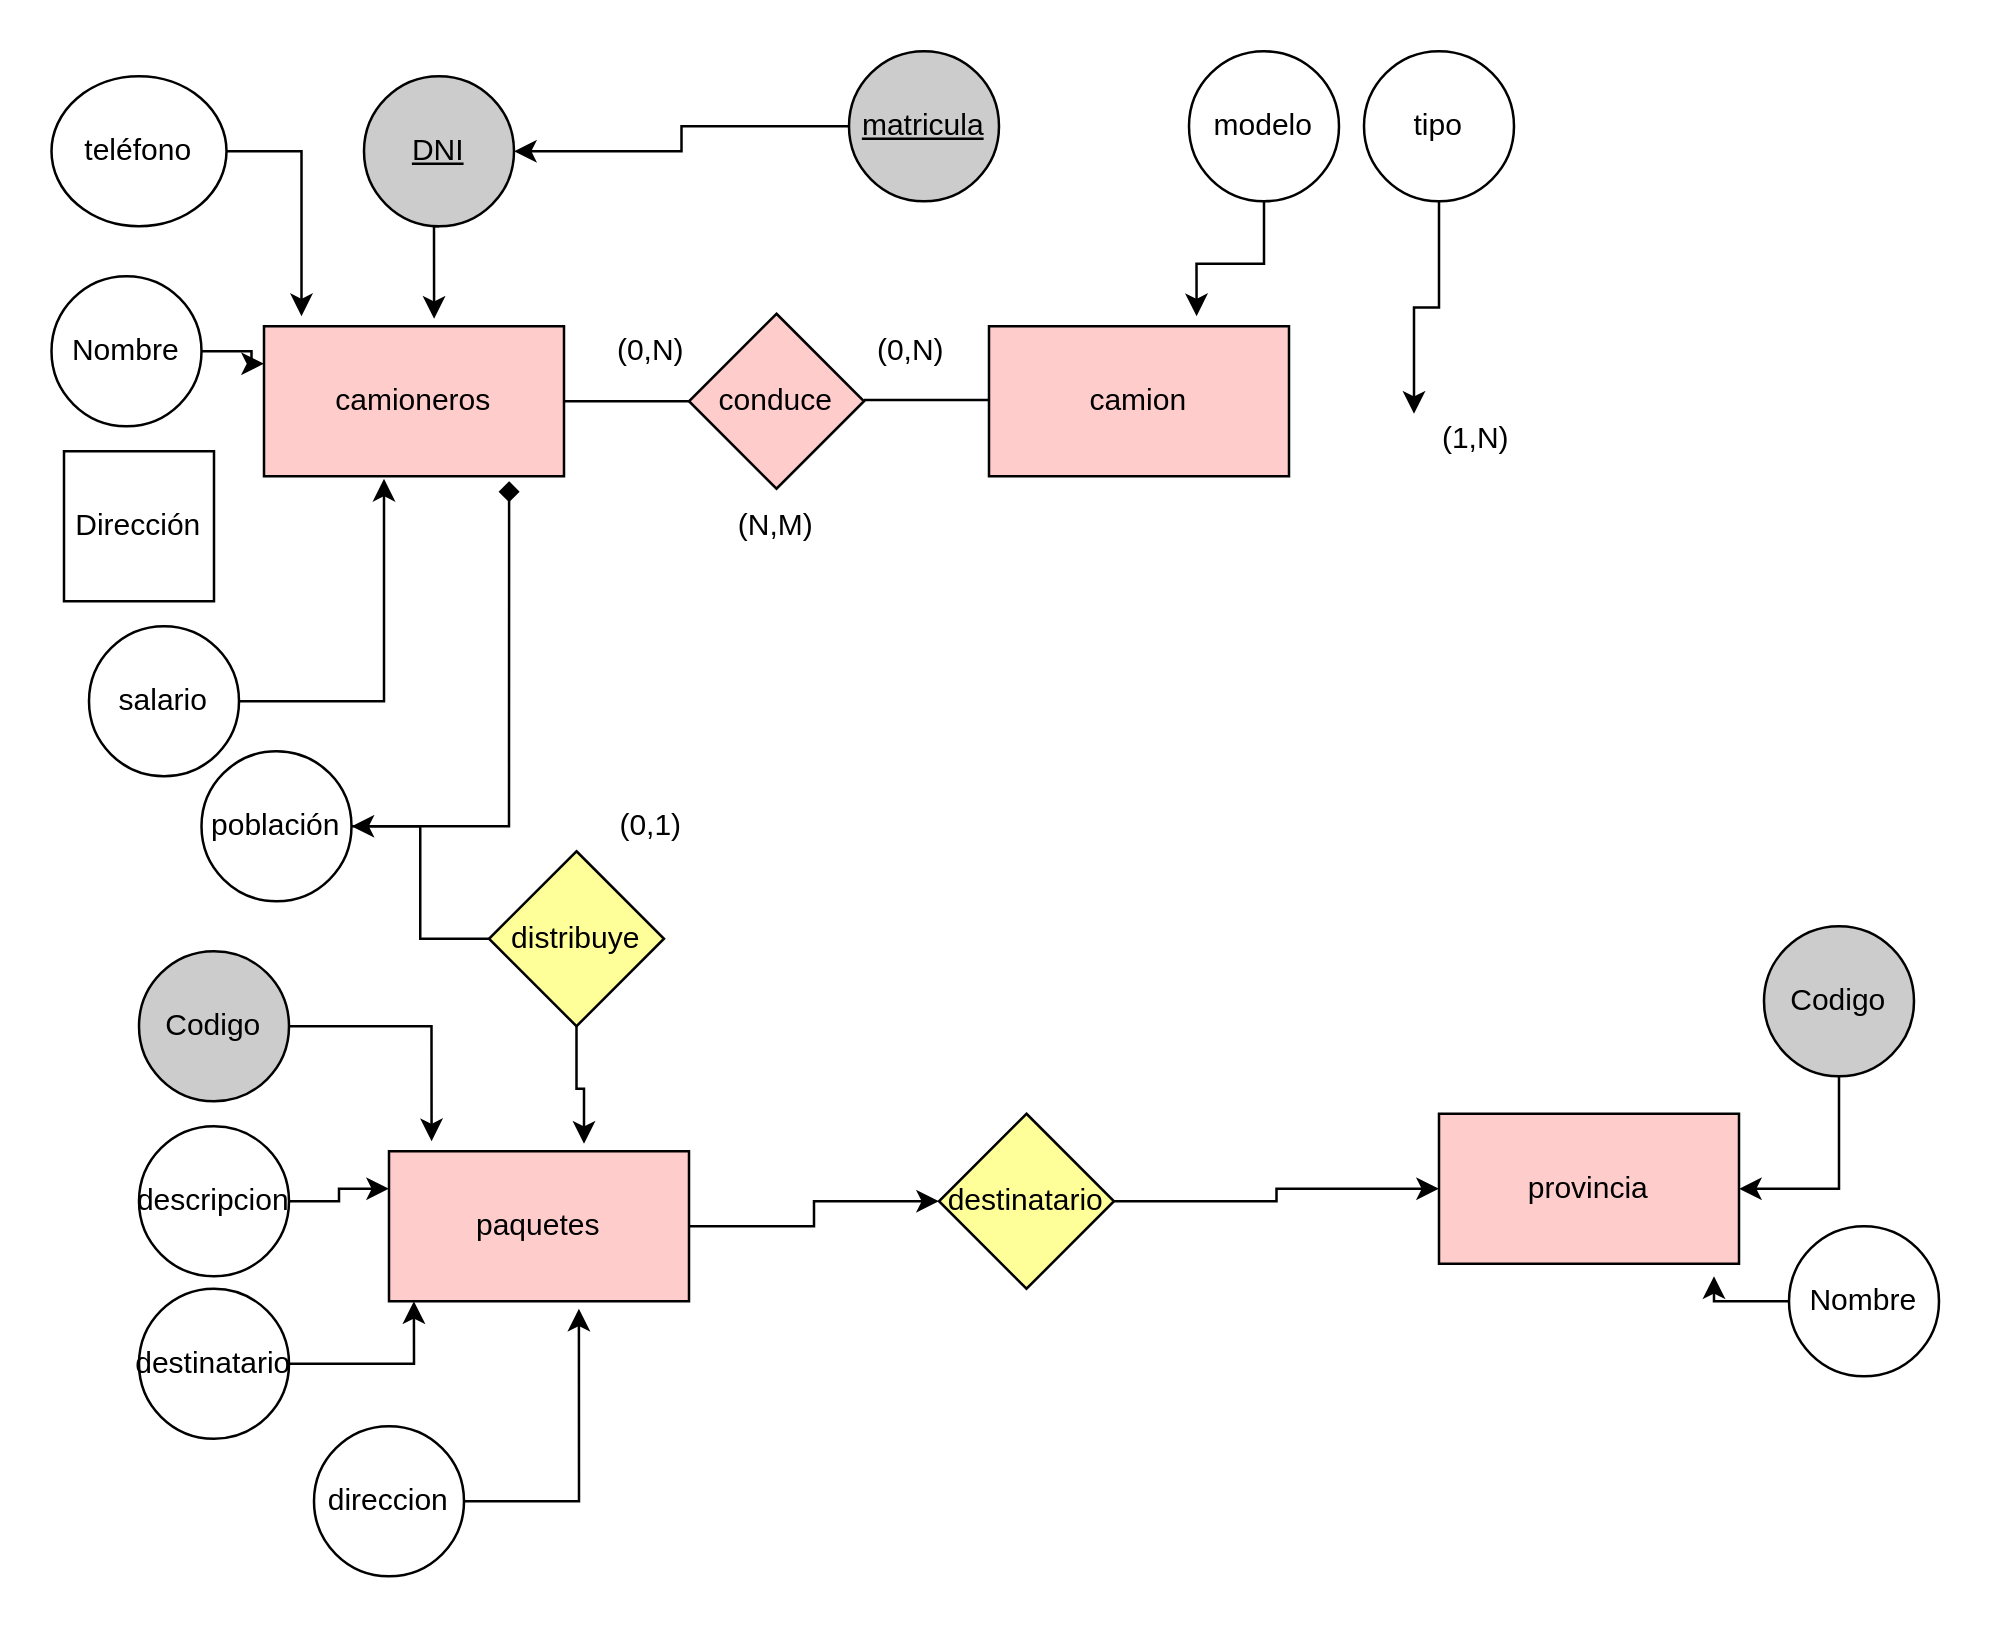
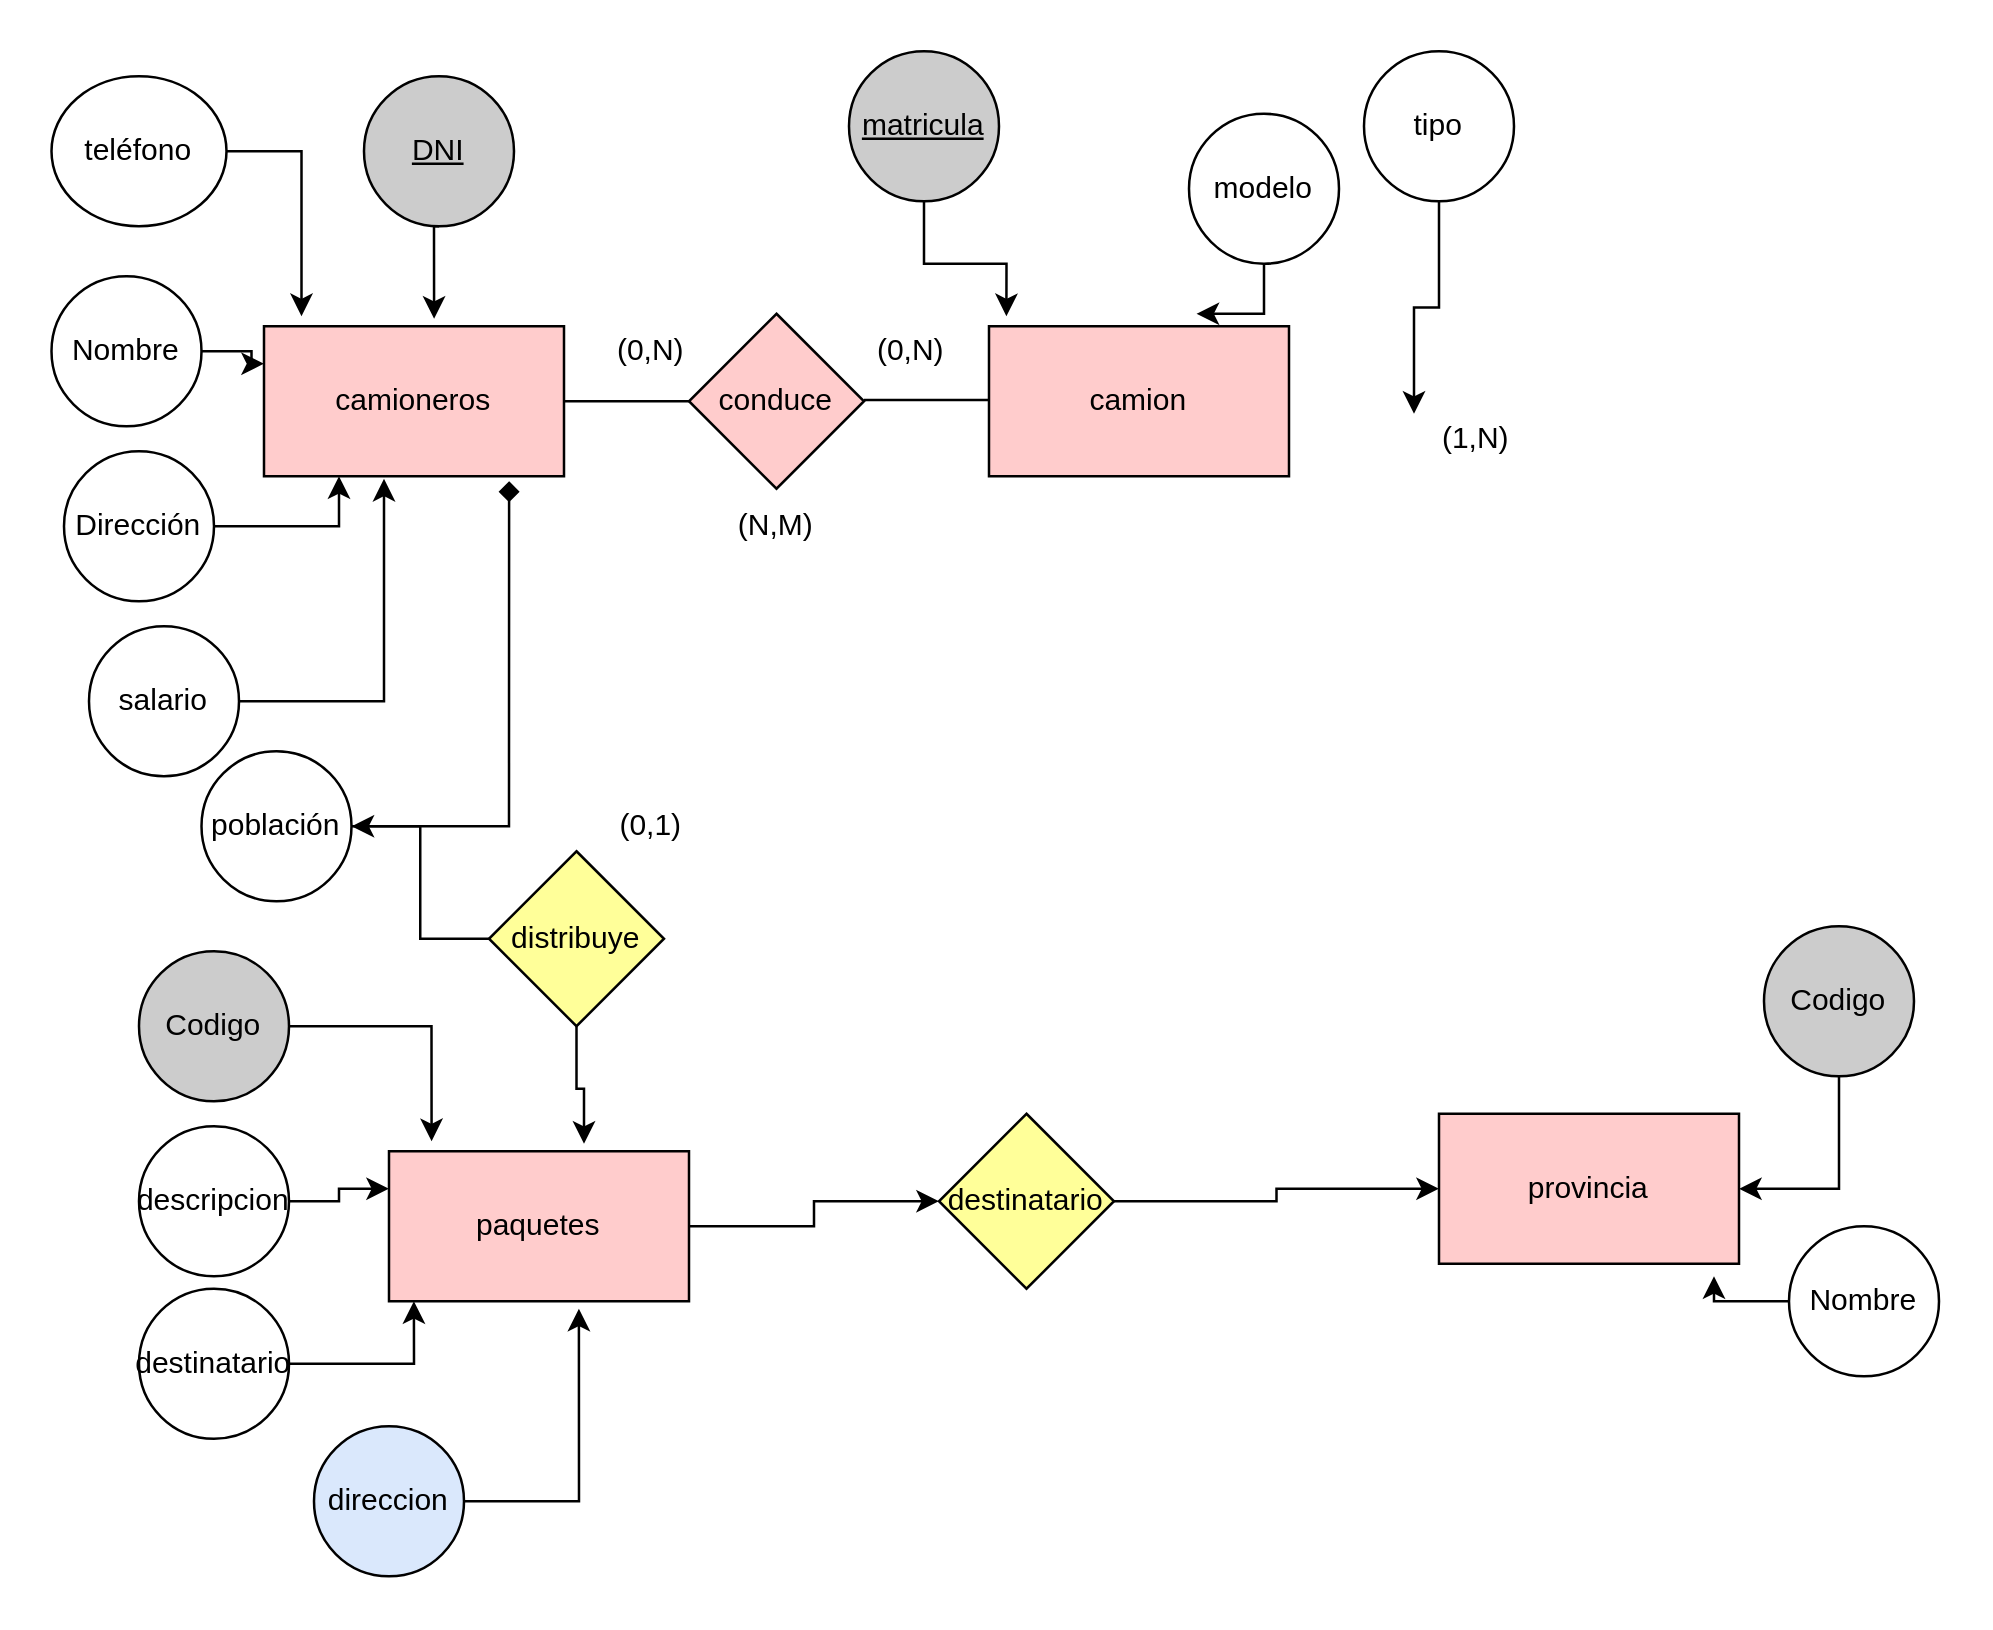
- <mxCell id="18" value="modelo" style="ellipse;whiteSpace=wrap;html=1;" vertex="1" parent="1"><mxGeometry x="475" y="20" width="60" height="60" as="geometry" /></mxCell>
+ <mxCell id="18" value="modelo" style="ellipse;whiteSpace=wrap;html=1;" vertex="1" parent="1"><mxGeometry x="475" y="45" width="60" height="60" as="geometry" /></mxCell>
- <mxCell id="15" style="edgeStyle=orthogonalEdgeStyle;rounded=0;orthogonalLoop=1;jettySize=auto;html=1;" edge="1" parent="1" source="16" target="8"><mxGeometry relative="1" as="geometry" /></mxCell>
+ <mxCell id="15" style="edgeStyle=orthogonalEdgeStyle;rounded=0;orthogonalLoop=1;jettySize=auto;html=1;entryX=0.058;entryY=-0.067;entryDx=0;entryDy=0;entryPerimeter=0;" edge="1" parent="1" source="16" target="9"><mxGeometry relative="1" as="geometry" /></mxCell>
- <mxCell id="12" value="Dirección" style="whiteSpace=wrap;html=1;rounded=0;" vertex="1" parent="1"><mxGeometry x="25" y="180" width="60" height="60" as="geometry" /></mxCell>
+ <mxCell id="12" value="Dirección" style="ellipse;whiteSpace=wrap;html=1;" vertex="1" parent="1"><mxGeometry x="25" y="180" width="60" height="60" as="geometry" /></mxCell>
+ <mxCell id="11" style="edgeStyle=orthogonalEdgeStyle;rounded=0;orthogonalLoop=1;jettySize=auto;html=1;entryX=0.25;entryY=1;entryDx=0;entryDy=0;" edge="1" parent="1" source="12" target="2"><mxGeometry relative="1" as="geometry" /></mxCell>
- <mxCell id="48" value="direccion" style="ellipse;whiteSpace=wrap;html=1;" vertex="1" parent="1"><mxGeometry x="125" y="570" width="60" height="60" as="geometry" /></mxCell>
+ <mxCell id="48" value="direccion" style="ellipse;whiteSpace=wrap;html=1;fillColor=#dae8fc;" vertex="1" parent="1"><mxGeometry x="125" y="570" width="60" height="60" as="geometry" /></mxCell>
